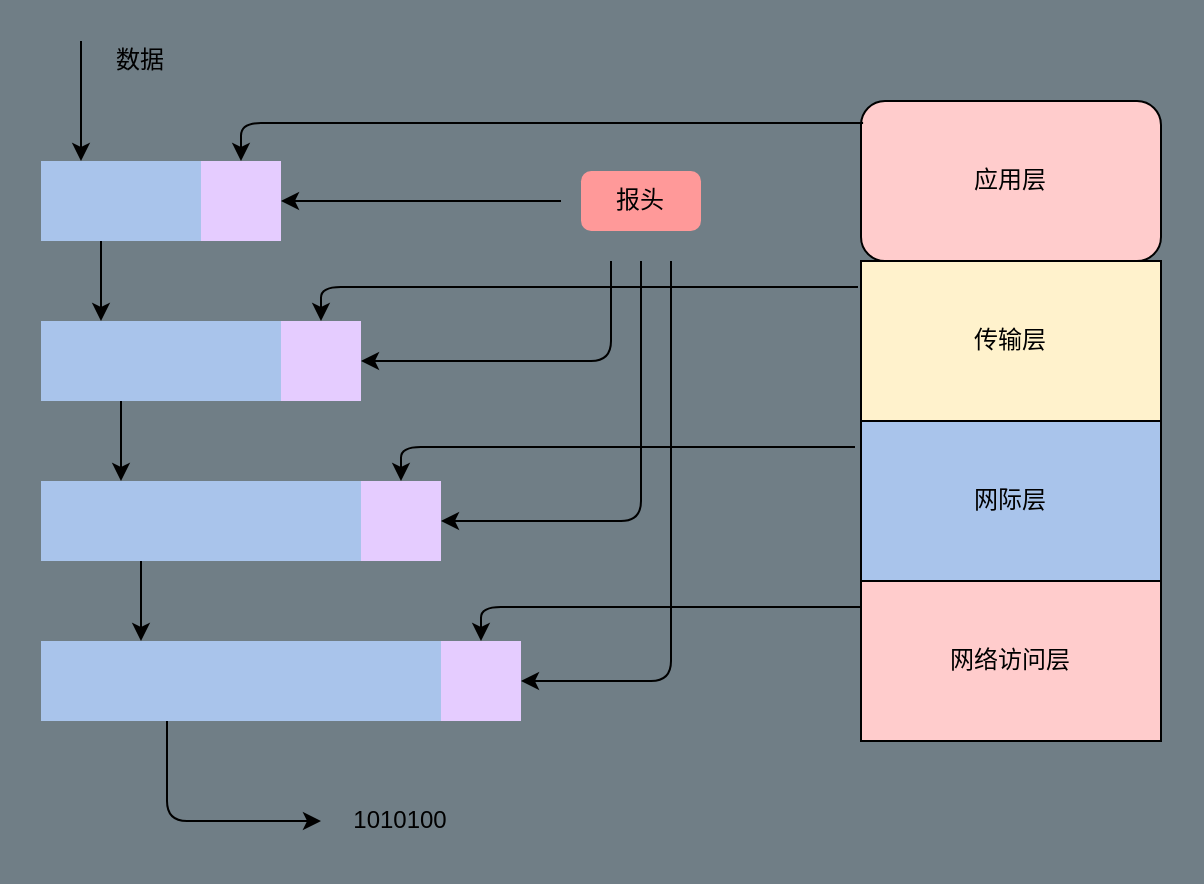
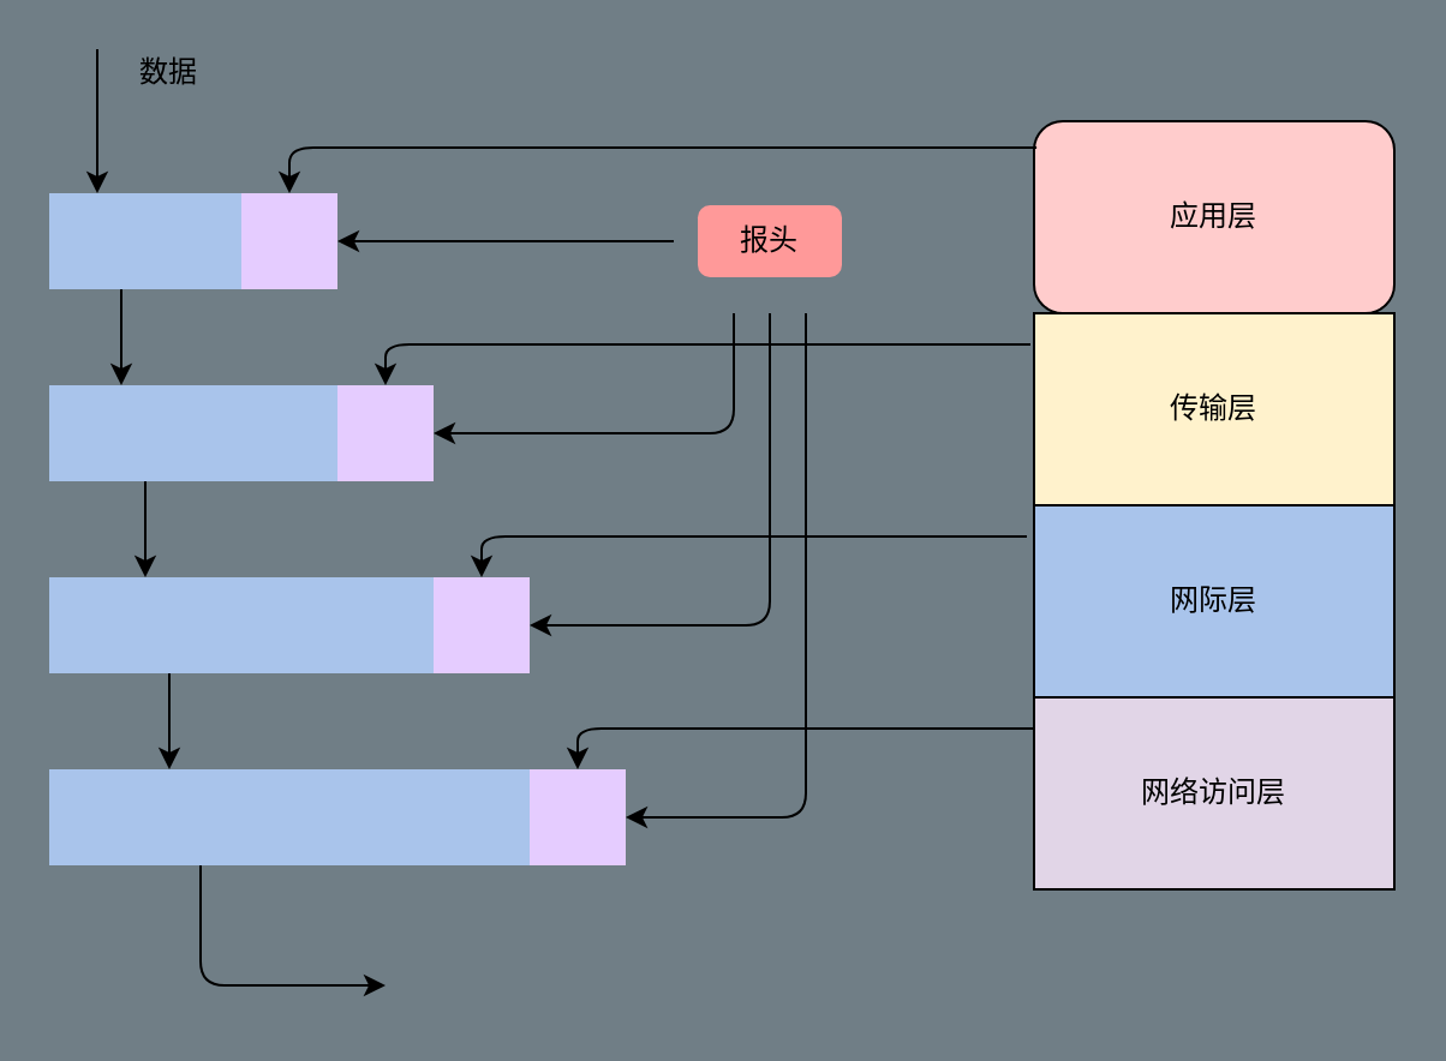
- <mxCell id="5" value="网络访问层" style="rounded=0;whiteSpace=wrap;html=1;fillColor=#FFCCCC;strokeColor=#000000;" vertex="1" parent="1"><mxGeometry x="430" y="290" width="150" height="80" as="geometry" /></mxCell>
+ <mxCell id="5" value="网络访问层" style="rounded=0;whiteSpace=wrap;html=1;fillColor=#e1d5e7;strokeColor=#000000;" vertex="1" parent="1"><mxGeometry x="430" y="290" width="150" height="80" as="geometry" /></mxCell>
- <mxCell id="29" value="1010100" style="text;html=1;strokeColor=none;fillColor=none;align=center;verticalAlign=middle;whiteSpace=wrap;rounded=0;" vertex="1" parent="1"><mxGeometry x="180" y="400" width="40" height="20" as="geometry" /></mxCell>
